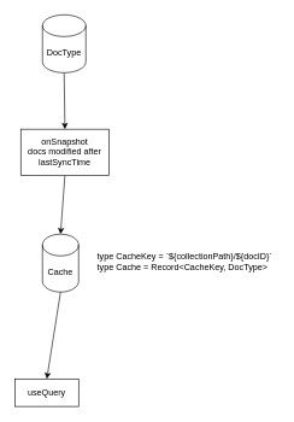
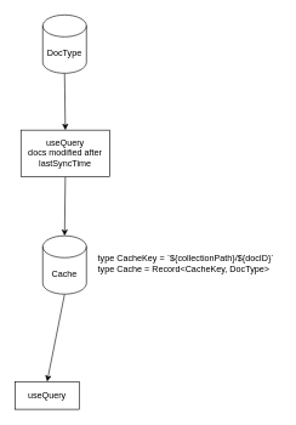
- <mxCell id="7" value="onSnapshot&lt;br&gt;docs modified after lastSyncTime" style="rounded=0;whiteSpace=wrap;html=1;" vertex="1" parent="1"><mxGeometry x="28" y="178" width="122" height="64" as="geometry" /></mxCell>
+ <mxCell id="7" value="useQuery&lt;br&gt;docs modified after lastSyncTime" style="rounded=0;whiteSpace=wrap;html=1;" vertex="1" parent="1"><mxGeometry x="28" y="178" width="122" height="64" as="geometry" /></mxCell>
- <mxCell id="5" value="Cache" style="shape=cylinder3;whiteSpace=wrap;html=1;boundedLbl=1;backgroundOutline=1;size=15;" vertex="1" parent="1"><mxGeometry x="58" y="323" width="50" height="80" as="geometry" /></mxCell>
+ <mxCell id="5" value="Cache" style="shape=cylinder3;whiteSpace=wrap;html=1;boundedLbl=1;backgroundOutline=1;size=15;" vertex="1" parent="1"><mxGeometry x="58" y="323" width="60" height="80" as="geometry" /></mxCell>
